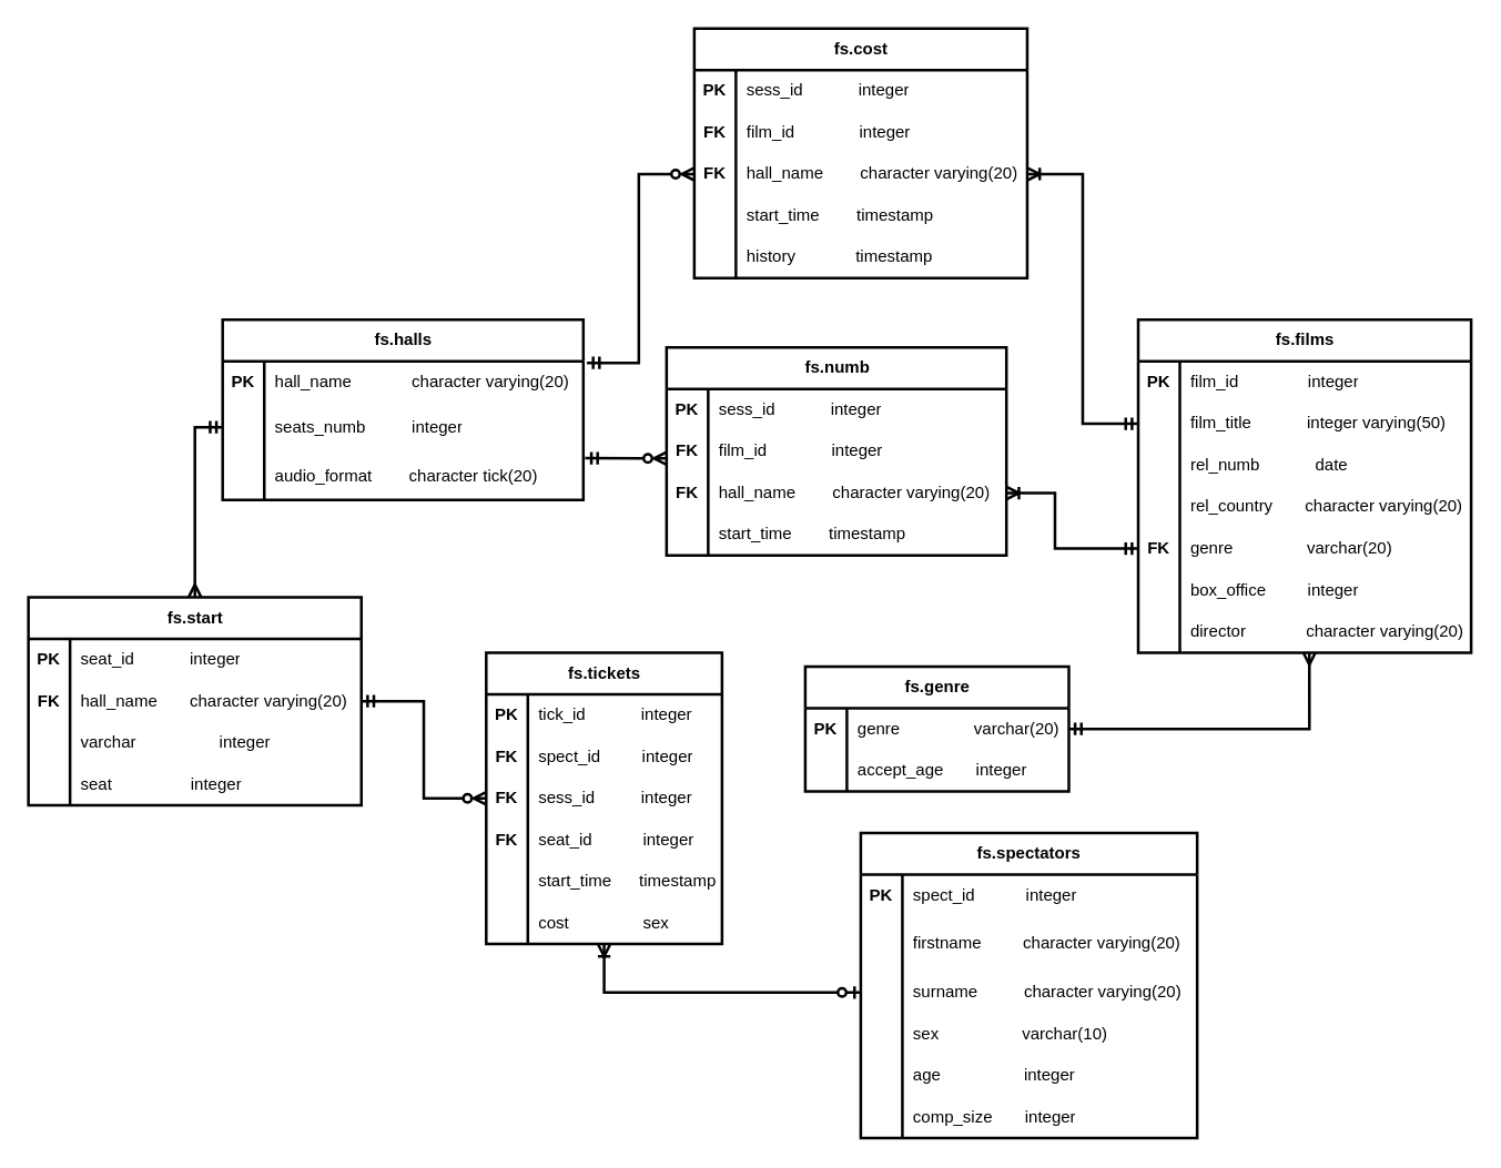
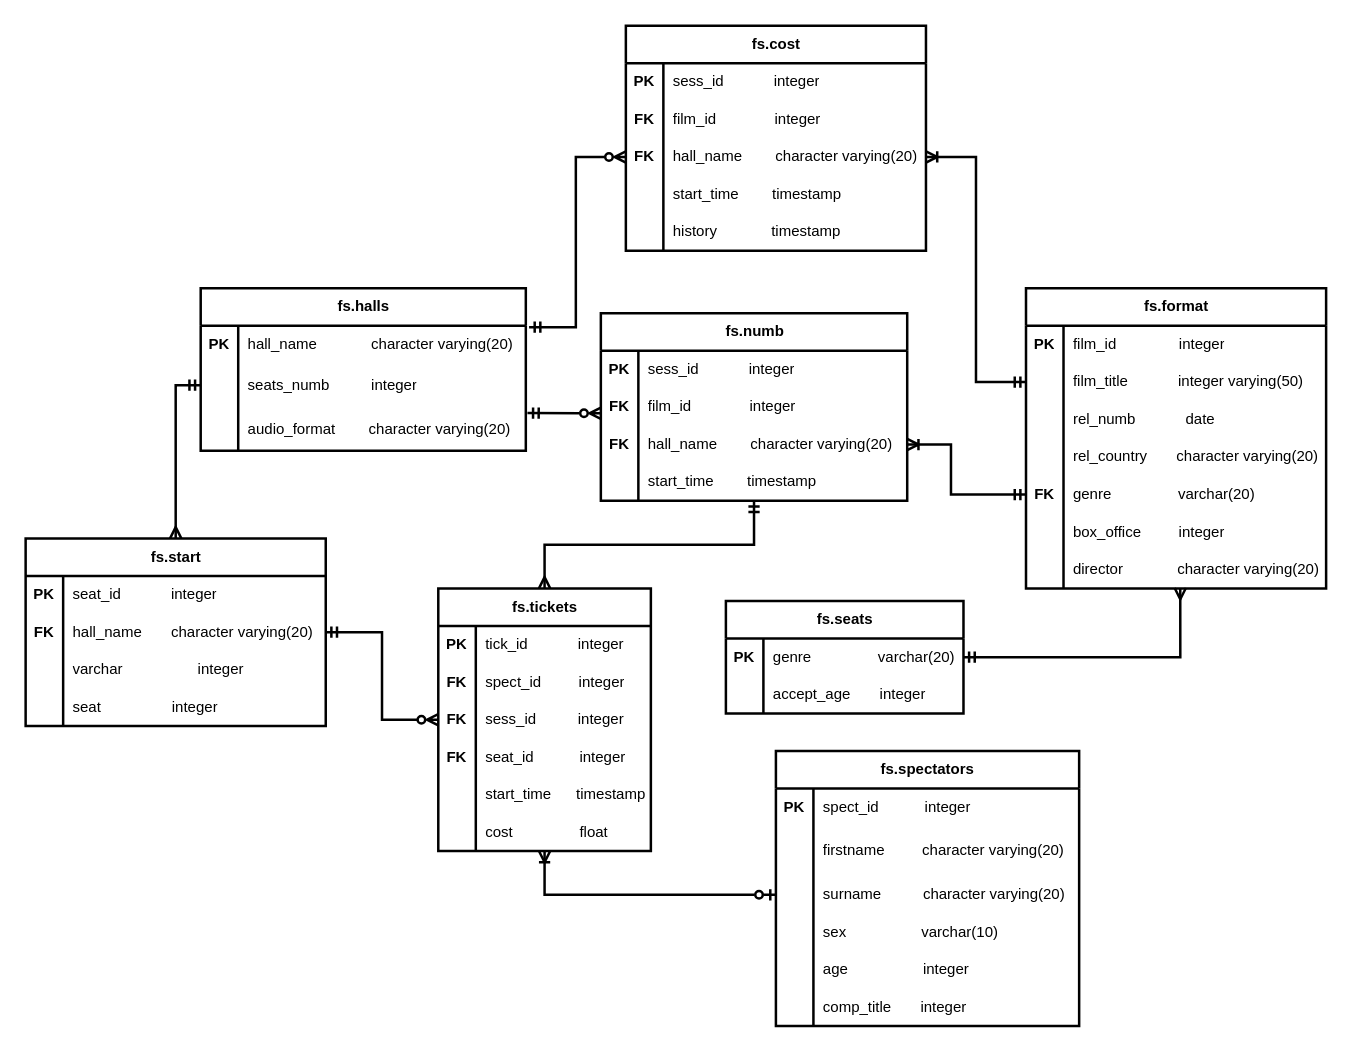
- <mxCell id="2" value="&lt;div&gt;fs.films&lt;/div&gt;" style="shape=table;startSize=30;container=1;collapsible=1;childLayout=tableLayout;fixedRows=1;rowLines=0;fontStyle=1;align=center;resizeLast=1;html=1;strokeWidth=2;" parent="1" vertex="1"><mxGeometry x="820" y="230" width="240" height="240" as="geometry" /></mxCell>
+ <mxCell id="2" value="&lt;div&gt;fs.format&lt;/div&gt;" style="shape=table;startSize=30;container=1;collapsible=1;childLayout=tableLayout;fixedRows=1;rowLines=0;fontStyle=1;align=center;resizeLast=1;html=1;strokeWidth=2;" parent="1" vertex="1"><mxGeometry x="820" y="230" width="240" height="240" as="geometry" /></mxCell>
- <mxCell id="33" value="audio_format&amp;nbsp;&amp;nbsp;&amp;nbsp;&amp;nbsp;&amp;nbsp;&amp;nbsp;&amp;nbsp; character tick(20)" style="shape=partialRectangle;connectable=0;fillColor=none;top=0;left=0;bottom=0;right=0;align=left;spacingLeft=6;overflow=hidden;whiteSpace=wrap;html=1;" parent="31" vertex="1"><mxGeometry x="30" width="230" height="35" as="geometry"><mxRectangle width="230" height="35" as="alternateBounds" /></mxGeometry></mxCell>
+ <mxCell id="33" value="audio_format&amp;nbsp;&amp;nbsp;&amp;nbsp;&amp;nbsp;&amp;nbsp;&amp;nbsp;&amp;nbsp; character varying(20)" style="shape=partialRectangle;connectable=0;fillColor=none;top=0;left=0;bottom=0;right=0;align=left;spacingLeft=6;overflow=hidden;whiteSpace=wrap;html=1;" parent="31" vertex="1"><mxGeometry x="30" width="230" height="35" as="geometry"><mxRectangle width="230" height="35" as="alternateBounds" /></mxGeometry></mxCell>
+ <mxCell id="34" style="edgeStyle=orthogonalEdgeStyle;rounded=0;orthogonalLoop=1;jettySize=auto;html=1;entryX=0.5;entryY=0;entryDx=0;entryDy=0;strokeWidth=2;startArrow=ERmandOne;startFill=0;endArrow=ERmany;endFill=0;" parent="1" source="35" target="49" edge="1"><mxGeometry relative="1" as="geometry" /></mxCell>
- <mxCell id="104" value="fs.genre" style="shape=table;startSize=30;container=1;collapsible=1;childLayout=tableLayout;fixedRows=1;rowLines=0;fontStyle=1;align=center;resizeLast=1;html=1;strokeWidth=2;" parent="1" vertex="1"><mxGeometry x="580" y="480" width="190" height="90" as="geometry" /></mxCell>
+ <mxCell id="104" value="fs.seats" style="shape=table;startSize=30;container=1;collapsible=1;childLayout=tableLayout;fixedRows=1;rowLines=0;fontStyle=1;align=center;resizeLast=1;html=1;strokeWidth=2;" parent="1" vertex="1"><mxGeometry x="580" y="480" width="190" height="90" as="geometry" /></mxCell>
- <mxCell id="67" value="cost &amp;nbsp;&amp;nbsp;&amp;nbsp;&amp;nbsp;&amp;nbsp;&amp;nbsp;&amp;nbsp;&amp;nbsp;&amp;nbsp;&amp;nbsp;&amp;nbsp;&amp;nbsp;&amp;nbsp;&amp;nbsp; sex" style="shape=partialRectangle;connectable=0;fillColor=none;top=0;left=0;bottom=0;right=0;align=left;spacingLeft=6;overflow=hidden;whiteSpace=wrap;html=1;" parent="65" vertex="1"><mxGeometry x="30" width="140" height="30" as="geometry"><mxRectangle width="140" height="30" as="alternateBounds" /></mxGeometry></mxCell>
+ <mxCell id="67" value="cost &amp;nbsp;&amp;nbsp;&amp;nbsp;&amp;nbsp;&amp;nbsp;&amp;nbsp;&amp;nbsp;&amp;nbsp;&amp;nbsp;&amp;nbsp;&amp;nbsp;&amp;nbsp;&amp;nbsp;&amp;nbsp; float" style="shape=partialRectangle;connectable=0;fillColor=none;top=0;left=0;bottom=0;right=0;align=left;spacingLeft=6;overflow=hidden;whiteSpace=wrap;html=1;" parent="65" vertex="1"><mxGeometry x="30" width="140" height="30" as="geometry"><mxRectangle width="140" height="30" as="alternateBounds" /></mxGeometry></mxCell>
- <mxCell id="86" value="comp_size&lt;span style=&quot;white-space: pre;&quot;&gt; &lt;/span&gt;&amp;nbsp;&amp;nbsp;&amp;nbsp;&amp;nbsp;&amp;nbsp; integer" style="shape=partialRectangle;connectable=0;fillColor=none;top=0;left=0;bottom=0;right=0;align=left;spacingLeft=6;overflow=hidden;whiteSpace=wrap;html=1;" parent="84" vertex="1"><mxGeometry x="30" width="212.5" height="30" as="geometry"><mxRectangle width="212.5" height="30" as="alternateBounds" /></mxGeometry></mxCell>
+ <mxCell id="86" value="comp_title&lt;span style=&quot;white-space: pre;&quot;&gt; &lt;/span&gt;&amp;nbsp;&amp;nbsp;&amp;nbsp;&amp;nbsp;&amp;nbsp; integer" style="shape=partialRectangle;connectable=0;fillColor=none;top=0;left=0;bottom=0;right=0;align=left;spacingLeft=6;overflow=hidden;whiteSpace=wrap;html=1;" parent="84" vertex="1"><mxGeometry x="30" width="212.5" height="30" as="geometry"><mxRectangle width="212.5" height="30" as="alternateBounds" /></mxGeometry></mxCell>
